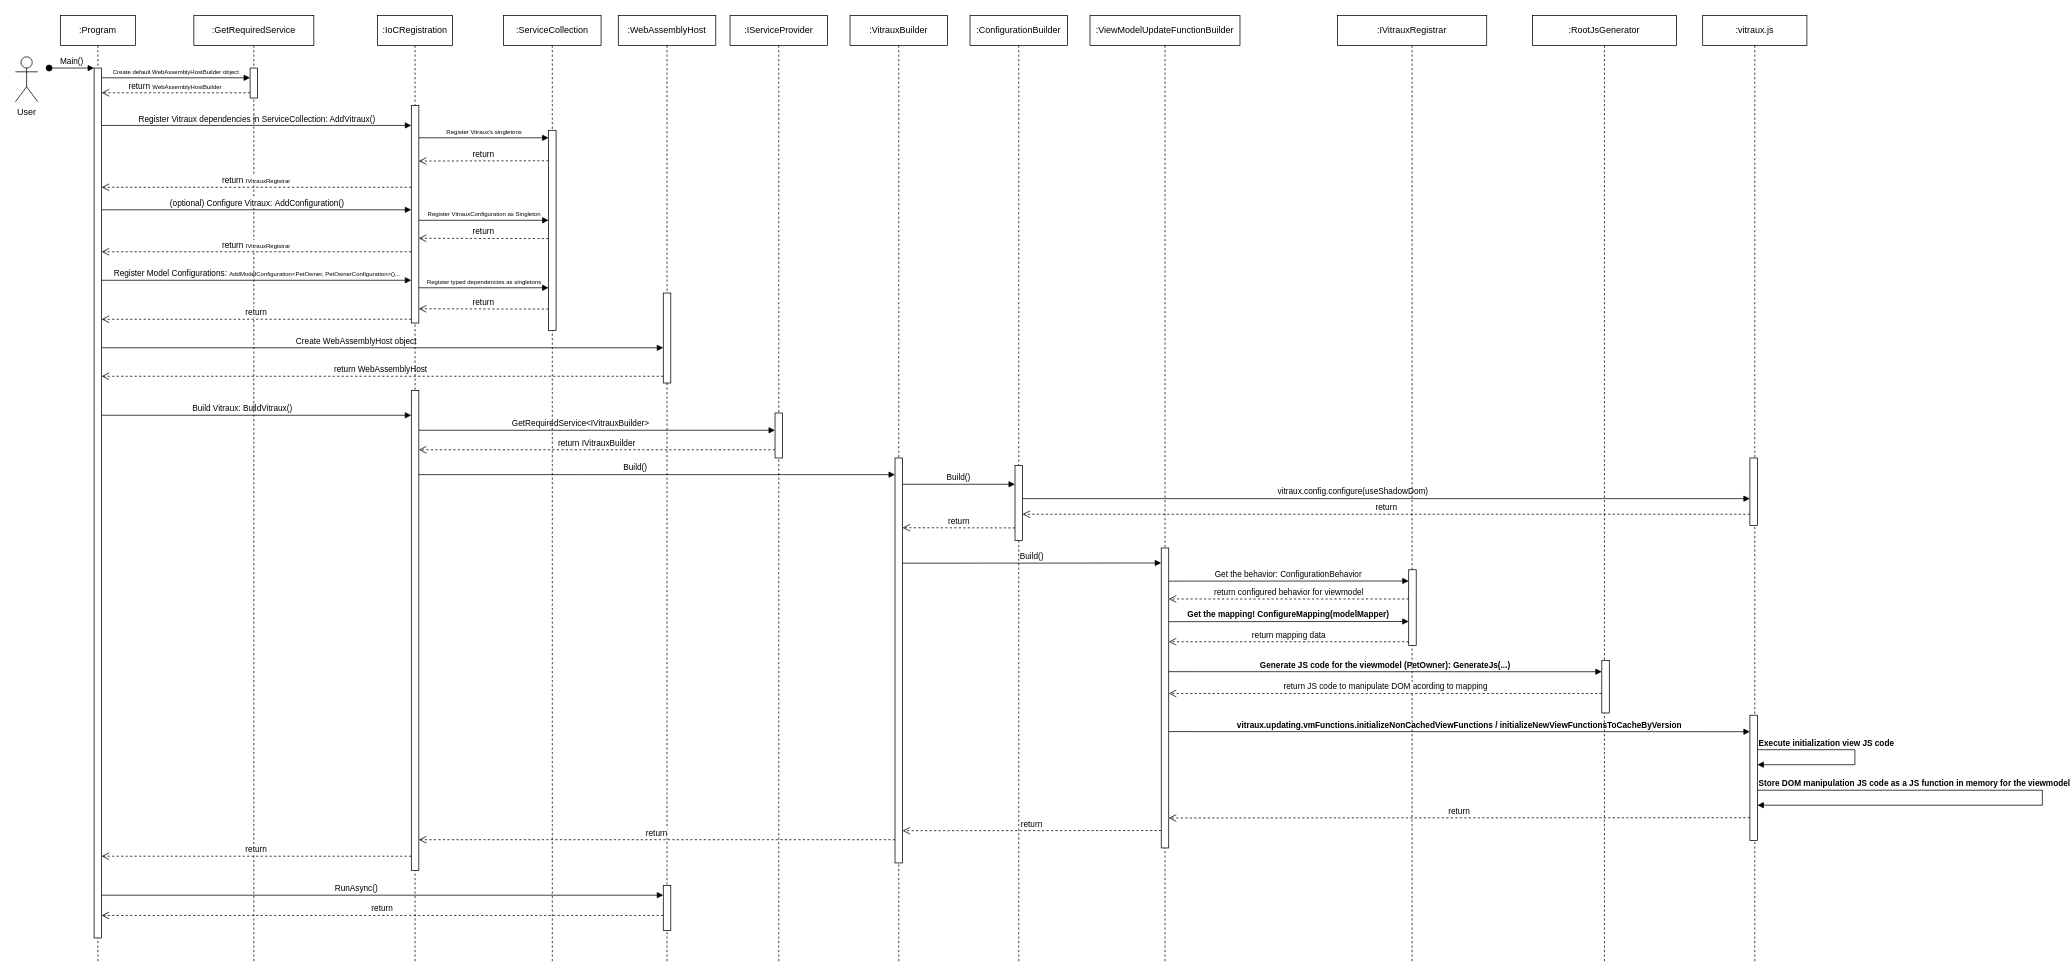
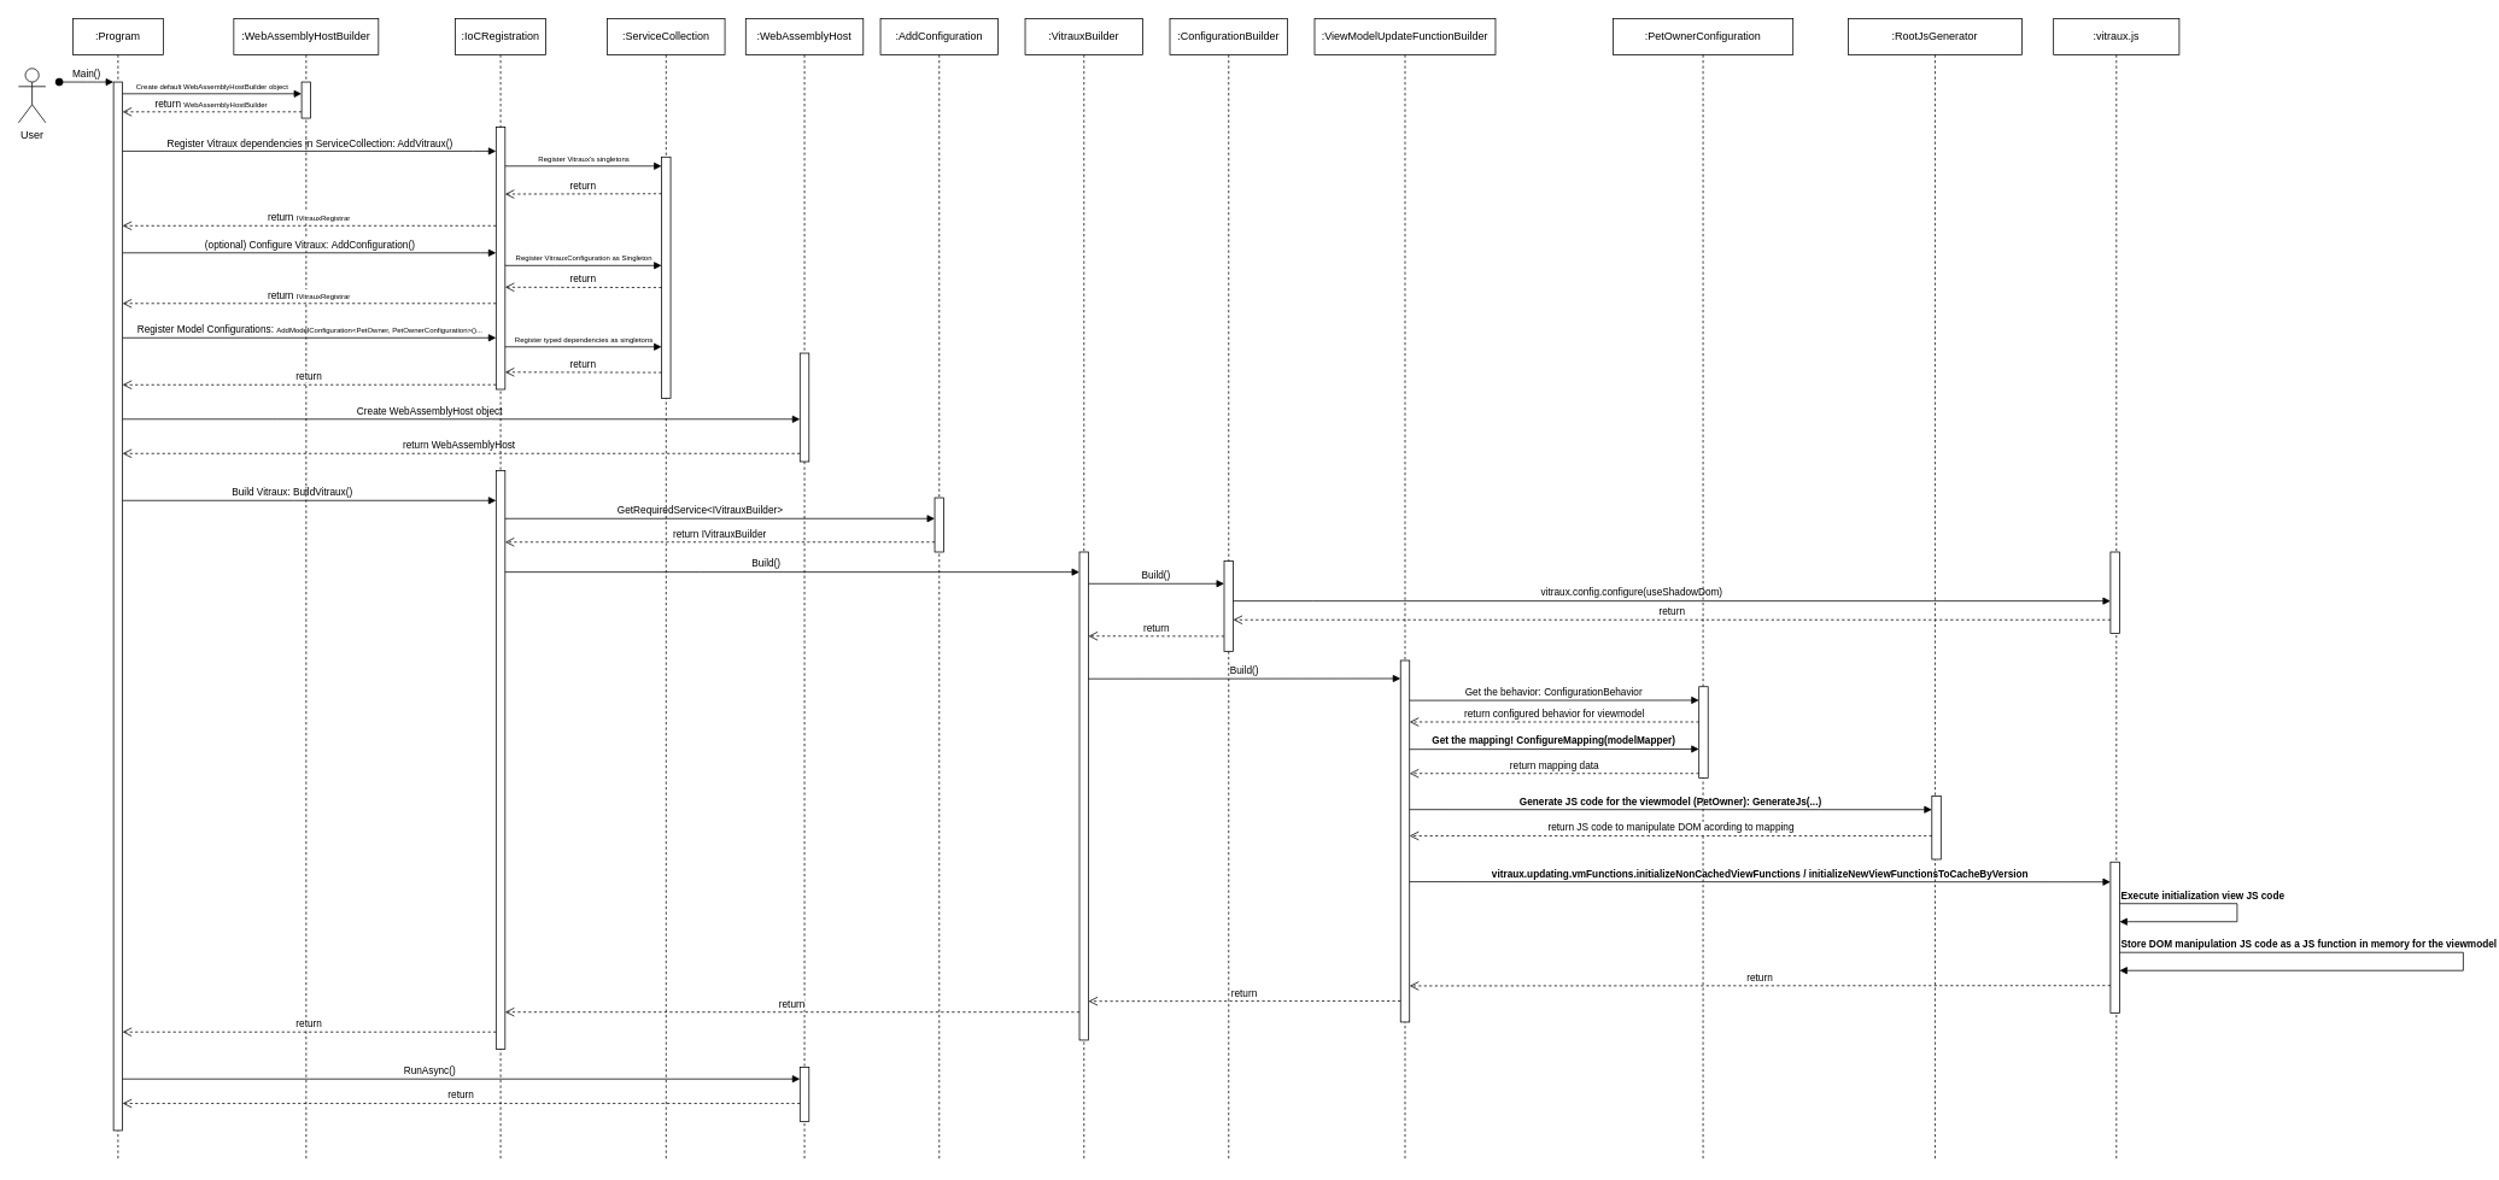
- <mxCell id="12" value=":&lt;span style=&quot;text-align: left;&quot;&gt;GetRequiredService&lt;/span&gt;" style="shape=umlLifeline;perimeter=lifelinePerimeter;whiteSpace=wrap;html=1;container=0;dropTarget=0;collapsible=0;recursiveResize=0;outlineConnect=0;portConstraint=eastwest;newEdgeStyle={&quot;edgeStyle&quot;:&quot;elbowEdgeStyle&quot;,&quot;elbow&quot;:&quot;vertical&quot;,&quot;curved&quot;:0,&quot;rounded&quot;:0};" parent="1" vertex="1"><mxGeometry x="258" y="20" width="160" height="1263" as="geometry" /></mxCell>
+ <mxCell id="12" value=":&lt;span style=&quot;text-align: left;&quot;&gt;WebAssemblyHostBuilder&lt;/span&gt;" style="shape=umlLifeline;perimeter=lifelinePerimeter;whiteSpace=wrap;html=1;container=0;dropTarget=0;collapsible=0;recursiveResize=0;outlineConnect=0;portConstraint=eastwest;newEdgeStyle={&quot;edgeStyle&quot;:&quot;elbowEdgeStyle&quot;,&quot;elbow&quot;:&quot;vertical&quot;,&quot;curved&quot;:0,&quot;rounded&quot;:0};" parent="1" vertex="1"><mxGeometry x="258" y="20" width="160" height="1263" as="geometry" /></mxCell>
- <mxCell id="33" value="&lt;div style=&quot;text-align: left;&quot;&gt;&lt;span style=&quot;background-color: transparent; color: light-dark(rgb(0, 0, 0), rgb(255, 255, 255));&quot;&gt;:&lt;/span&gt;&lt;span style=&quot;background-color: transparent;&quot;&gt;IServiceProvider&lt;/span&gt;&lt;/div&gt;" style="shape=umlLifeline;perimeter=lifelinePerimeter;whiteSpace=wrap;html=1;container=0;dropTarget=0;collapsible=0;recursiveResize=0;outlineConnect=0;portConstraint=eastwest;newEdgeStyle={&quot;edgeStyle&quot;:&quot;elbowEdgeStyle&quot;,&quot;elbow&quot;:&quot;vertical&quot;,&quot;curved&quot;:0,&quot;rounded&quot;:0};" parent="1" vertex="1"><mxGeometry x="973" y="20" width="130" height="1263" as="geometry" /></mxCell>
+ <mxCell id="33" value="&lt;div style=&quot;text-align: left;&quot;&gt;&lt;span style=&quot;background-color: transparent; color: light-dark(rgb(0, 0, 0), rgb(255, 255, 255));&quot;&gt;:&lt;/span&gt;&lt;span style=&quot;background-color: transparent;&quot;&gt;AddConfiguration&lt;/span&gt;&lt;/div&gt;" style="shape=umlLifeline;perimeter=lifelinePerimeter;whiteSpace=wrap;html=1;container=0;dropTarget=0;collapsible=0;recursiveResize=0;outlineConnect=0;portConstraint=eastwest;newEdgeStyle={&quot;edgeStyle&quot;:&quot;elbowEdgeStyle&quot;,&quot;elbow&quot;:&quot;vertical&quot;,&quot;curved&quot;:0,&quot;rounded&quot;:0};" parent="1" vertex="1"><mxGeometry x="973" y="20" width="130" height="1263" as="geometry" /></mxCell>
- <mxCell id="52" value=":IVitrauxRegistrar" style="shape=umlLifeline;perimeter=lifelinePerimeter;whiteSpace=wrap;container=0;dropTarget=0;collapsible=0;recursiveResize=0;outlineConnect=0;portConstraint=eastwest;newEdgeStyle={&quot;edgeStyle&quot;:&quot;elbowEdgeStyle&quot;,&quot;elbow&quot;:&quot;vertical&quot;,&quot;curved&quot;:0,&quot;rounded&quot;:0};" parent="1" vertex="1"><mxGeometry x="1783" y="20" width="199" height="1263" as="geometry" /></mxCell>
+ <mxCell id="52" value=":PetOwnerConfiguration" style="shape=umlLifeline;perimeter=lifelinePerimeter;whiteSpace=wrap;container=0;dropTarget=0;collapsible=0;recursiveResize=0;outlineConnect=0;portConstraint=eastwest;newEdgeStyle={&quot;edgeStyle&quot;:&quot;elbowEdgeStyle&quot;,&quot;elbow&quot;:&quot;vertical&quot;,&quot;curved&quot;:0,&quot;rounded&quot;:0};" parent="1" vertex="1"><mxGeometry x="1783" y="20" width="199" height="1263" as="geometry" /></mxCell>
